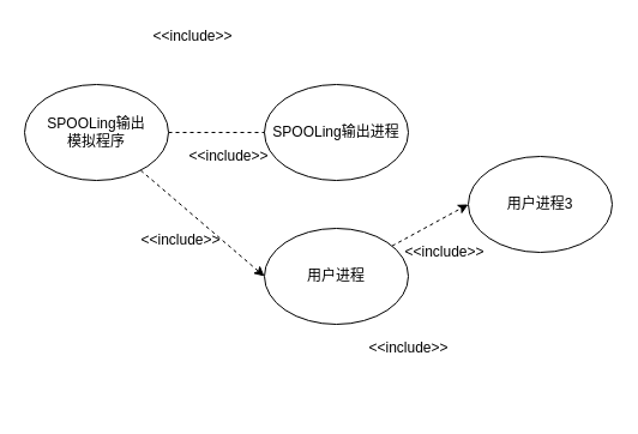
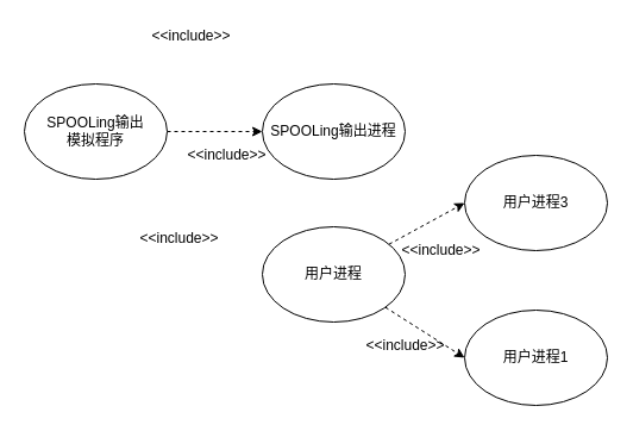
- <mxCell id="6" style="edgeStyle=none;rounded=0;orthogonalLoop=1;jettySize=auto;html=1;entryX=0;entryY=0.5;entryDx=0;entryDy=0;dashed=1;endArrow=none;" edge="1" parent="1" source="8" target="2"><mxGeometry relative="1" as="geometry" /></mxCell>
+ <mxCell id="6" style="edgeStyle=none;rounded=0;orthogonalLoop=1;jettySize=auto;html=1;entryX=0;entryY=0.5;entryDx=0;entryDy=0;dashed=1;" edge="1" parent="1" source="8" target="2"><mxGeometry relative="1" as="geometry" /></mxCell>
- <mxCell id="7" style="edgeStyle=none;rounded=0;orthogonalLoop=1;jettySize=auto;html=1;entryX=0;entryY=0.5;entryDx=0;entryDy=0;dashed=1;" edge="1" parent="1" source="8" target="5"><mxGeometry relative="1" as="geometry" /></mxCell>
+ <mxCell id="4" style="edgeStyle=none;rounded=0;orthogonalLoop=1;jettySize=auto;html=1;entryX=0;entryY=0.5;entryDx=0;entryDy=0;dashed=1;" edge="1" parent="1" source="5" target="10"><mxGeometry relative="1" as="geometry" /></mxCell>
+ <mxCell id="10" value="用户进程1" style="ellipse;whiteSpace=wrap;html=1;" vertex="1" parent="1"><mxGeometry x="390" y="260" width="120" height="80" as="geometry" /></mxCell>
